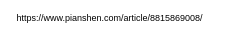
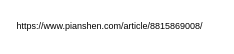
- <mxCell id="2" value="https://www.pianshen.com/article/8815869008/" style="text;whiteSpace=wrap;html=1;" vertex="1" parent="1"><mxGeometry x="20" y="10" width="270" height="30" as="geometry" /></mxCell>
+ <mxCell id="2" value="https://www.pianshen.com/article/8815869008/" style="text;whiteSpace=wrap;html=1;" vertex="1" parent="1"><mxGeometry x="20" y="20" width="270" height="30" as="geometry" /></mxCell>
